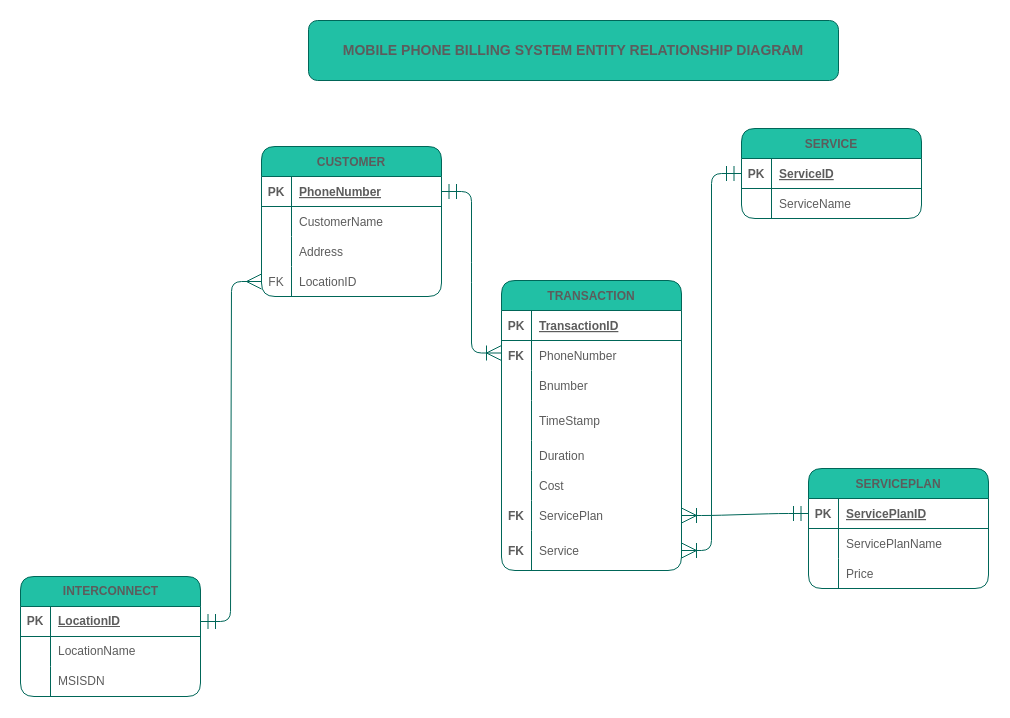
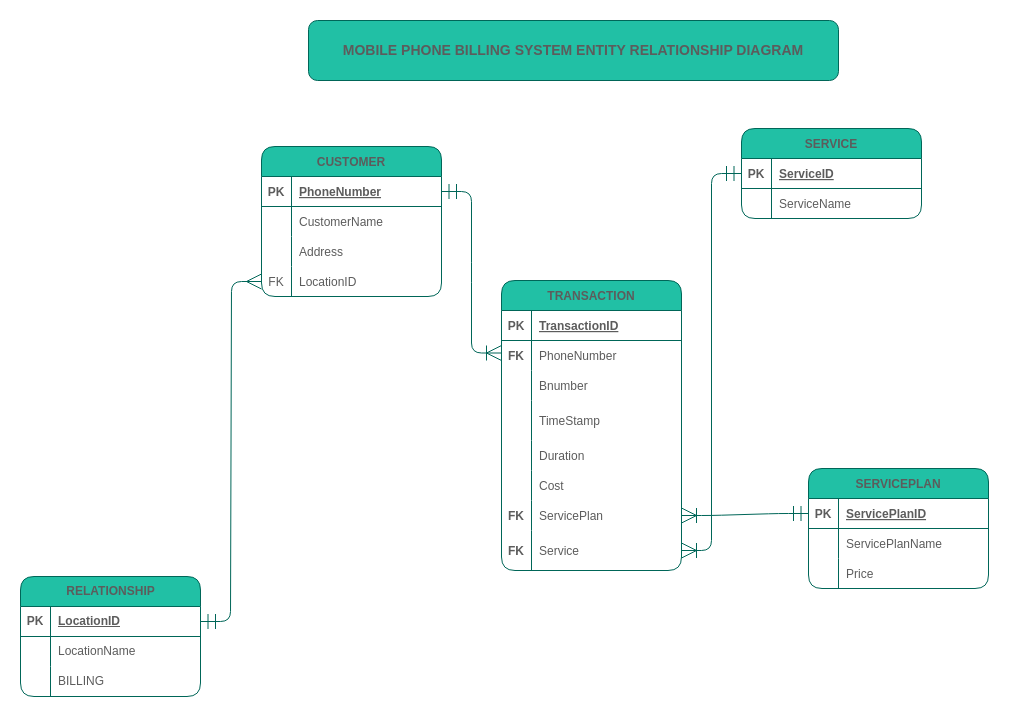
- <mxCell id="60" value="INTERCONNECT" style="shape=table;startSize=30;container=1;collapsible=1;childLayout=tableLayout;fixedRows=1;rowLines=0;fontStyle=1;align=center;resizeLast=1;html=1;fillColor=#21C0A5;strokeColor=#006658;labelBackgroundColor=none;fontColor=#5C5C5C;rounded=1;" parent="1" vertex="1"><mxGeometry x="20" y="576" width="180" height="120" as="geometry" /></mxCell>
+ <mxCell id="60" value="RELATIONSHIP" style="shape=table;startSize=30;container=1;collapsible=1;childLayout=tableLayout;fixedRows=1;rowLines=0;fontStyle=1;align=center;resizeLast=1;html=1;fillColor=#21C0A5;strokeColor=#006658;labelBackgroundColor=none;fontColor=#5C5C5C;rounded=1;" parent="1" vertex="1"><mxGeometry x="20" y="576" width="180" height="120" as="geometry" /></mxCell>
- <mxCell id="69" value="MSISDN" style="shape=partialRectangle;connectable=0;fillColor=none;top=0;left=0;bottom=0;right=0;align=left;spacingLeft=6;overflow=hidden;whiteSpace=wrap;html=1;labelBackgroundColor=none;strokeColor=#006658;fontColor=#5C5C5C;rounded=1;" parent="67" vertex="1"><mxGeometry x="30" width="150" height="30" as="geometry"><mxRectangle width="150" height="30" as="alternateBounds" /></mxGeometry></mxCell>
+ <mxCell id="69" value="BILLING" style="shape=partialRectangle;connectable=0;fillColor=none;top=0;left=0;bottom=0;right=0;align=left;spacingLeft=6;overflow=hidden;whiteSpace=wrap;html=1;labelBackgroundColor=none;strokeColor=#006658;fontColor=#5C5C5C;rounded=1;" parent="67" vertex="1"><mxGeometry x="30" width="150" height="30" as="geometry"><mxRectangle width="150" height="30" as="alternateBounds" /></mxGeometry></mxCell>
